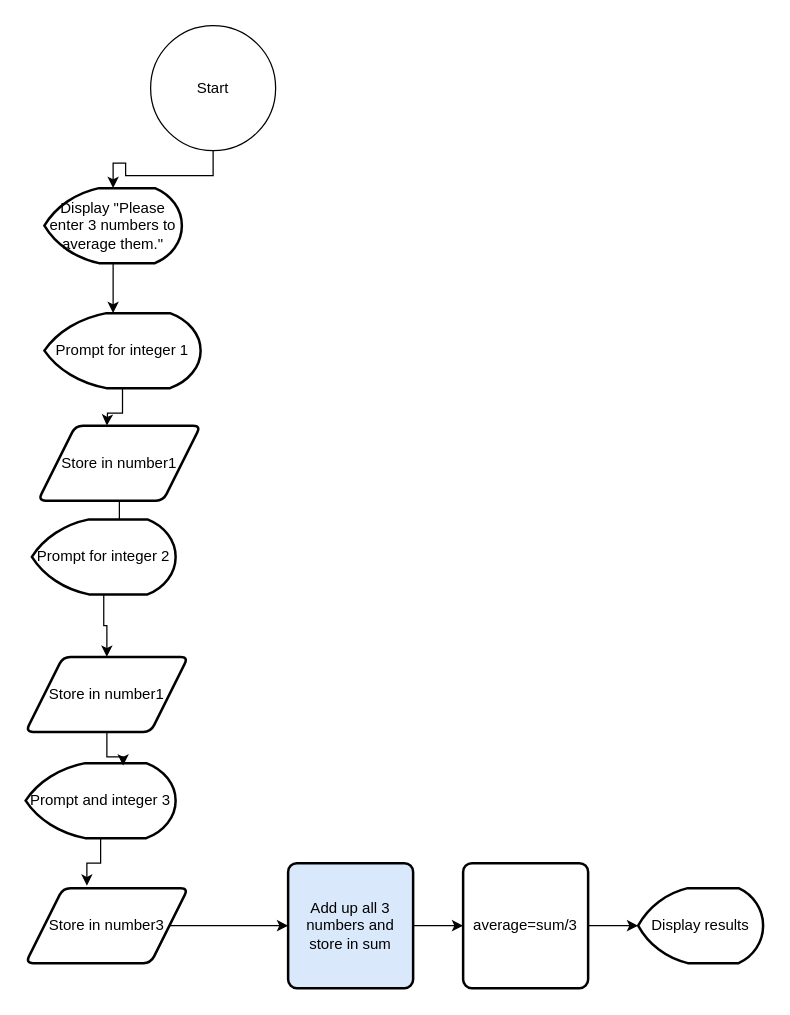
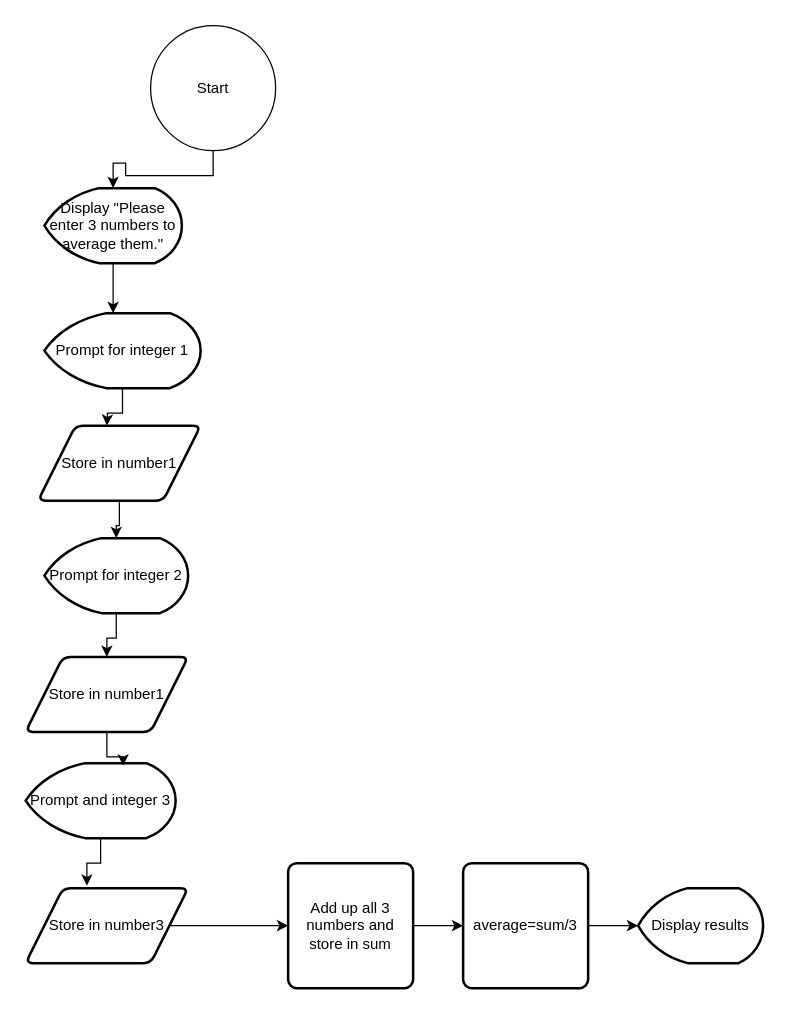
- <mxCell id="15" value="Prompt for integer 2" style="strokeWidth=2;html=1;shape=mxgraph.flowchart.display;whiteSpace=wrap;" vertex="1" parent="1"><mxGeometry x="25" y="415" width="115" height="60" as="geometry" /></mxCell>
+ <mxCell id="15" value="Prompt for integer 2" style="strokeWidth=2;html=1;shape=mxgraph.flowchart.display;whiteSpace=wrap;" vertex="1" parent="1"><mxGeometry x="35" y="430" width="115" height="60" as="geometry" /></mxCell>
- <mxCell id="19" value="Add up all 3 numbers and store in sum" style="rounded=1;whiteSpace=wrap;html=1;absoluteArcSize=1;arcSize=14;strokeWidth=2;fillColor=#dae8fc;" vertex="1" parent="1"><mxGeometry x="230" y="690" width="100" height="100" as="geometry" /></mxCell>
+ <mxCell id="19" value="Add up all 3 numbers and store in sum" style="rounded=1;whiteSpace=wrap;html=1;absoluteArcSize=1;arcSize=14;strokeWidth=2;" vertex="1" parent="1"><mxGeometry x="230" y="690" width="100" height="100" as="geometry" /></mxCell>
